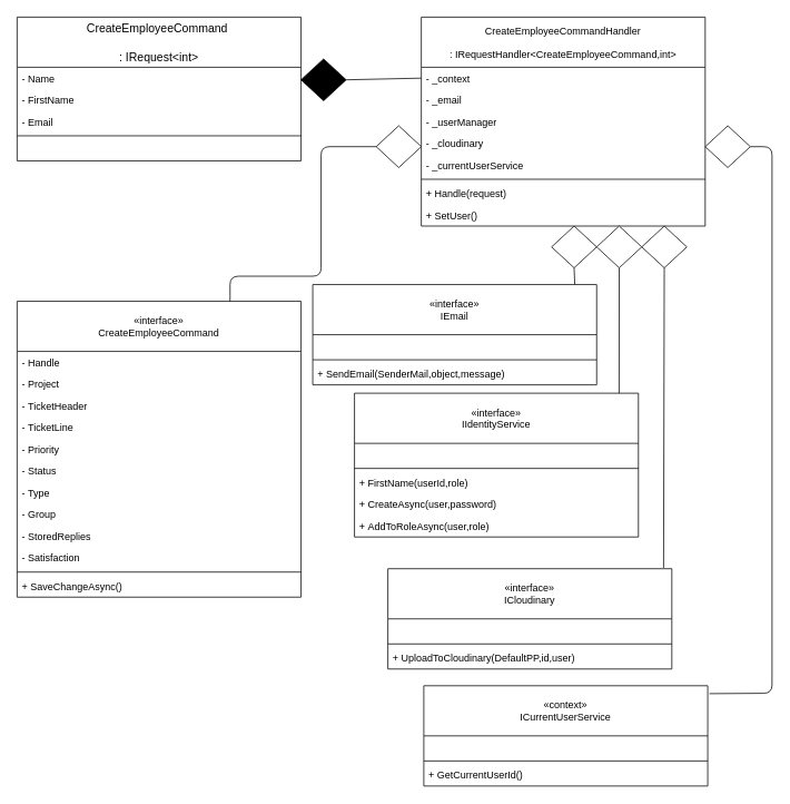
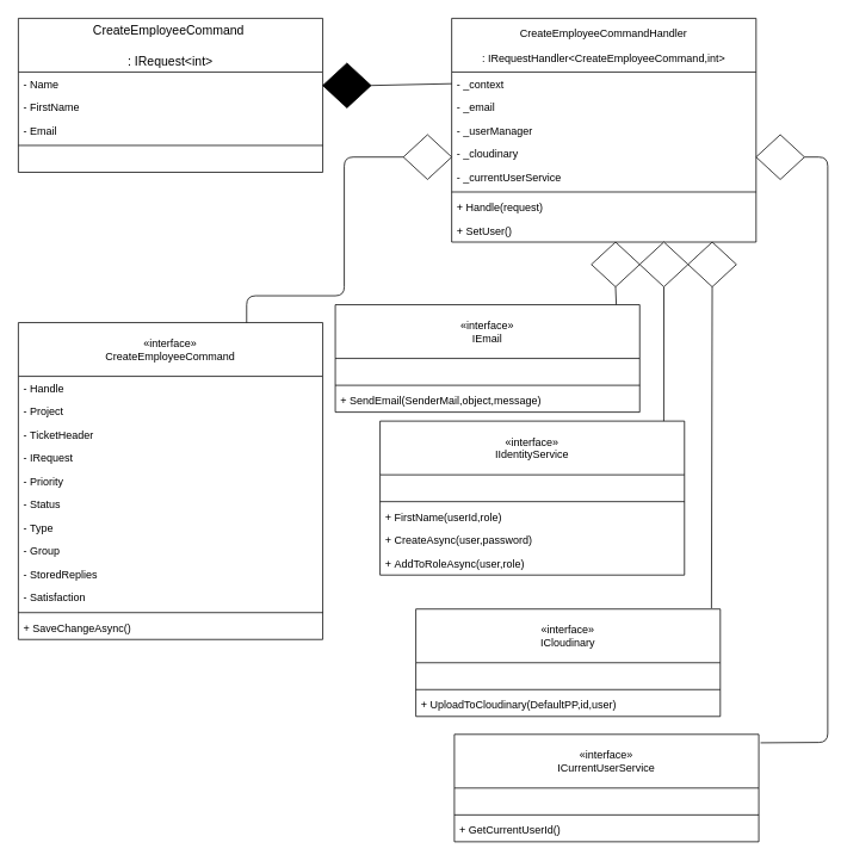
- <mxCell id="33" value="- TicketLine" style="text;strokeColor=none;fillColor=none;align=left;verticalAlign=top;spacingLeft=4;spacingRight=4;overflow=hidden;rotatable=0;points=[[0,0.5],[1,0.5]];portConstraint=eastwest;" parent="29" vertex="1"><mxGeometry y="138" width="340" height="26" as="geometry" /></mxCell>
+ <mxCell id="33" value="- IRequest" style="text;strokeColor=none;fillColor=none;align=left;verticalAlign=top;spacingLeft=4;spacingRight=4;overflow=hidden;rotatable=0;points=[[0,0.5],[1,0.5]];portConstraint=eastwest;" parent="29" vertex="1"><mxGeometry y="138" width="340" height="26" as="geometry" /></mxCell>
- <mxCell id="52" value="«context»&#10;ICurrentUserService" style="swimlane;fontStyle=0;childLayout=stackLayout;horizontal=1;startSize=60;fillColor=none;horizontalStack=0;resizeParent=1;resizeParentMax=0;resizeLast=0;collapsible=1;marginBottom=0;" parent="1" vertex="1"><mxGeometry x="507" y="820" width="340" height="120" as="geometry" /></mxCell>
+ <mxCell id="52" value="«interface»&#10;ICurrentUserService" style="swimlane;fontStyle=0;childLayout=stackLayout;horizontal=1;startSize=60;fillColor=none;horizontalStack=0;resizeParent=1;resizeParentMax=0;resizeLast=0;collapsible=1;marginBottom=0;" parent="1" vertex="1"><mxGeometry x="507" y="820" width="340" height="120" as="geometry" /></mxCell>
